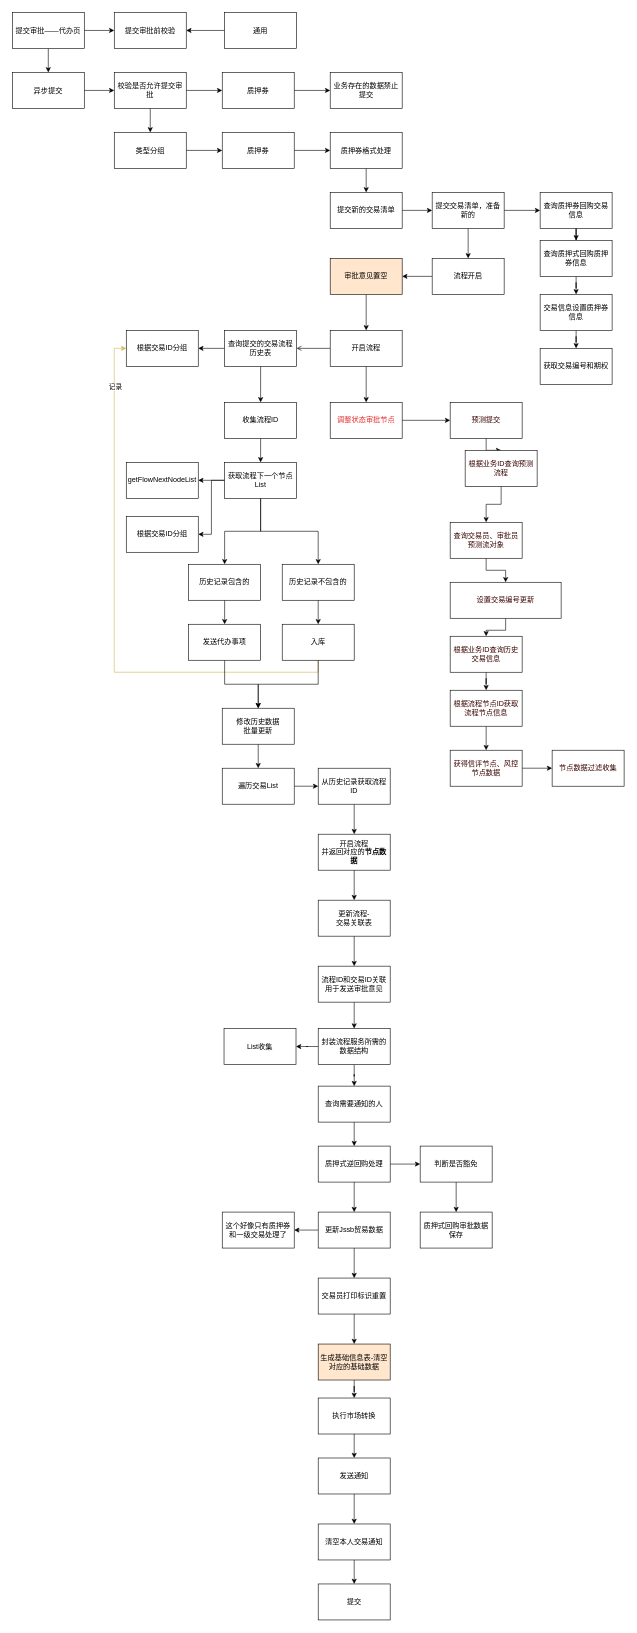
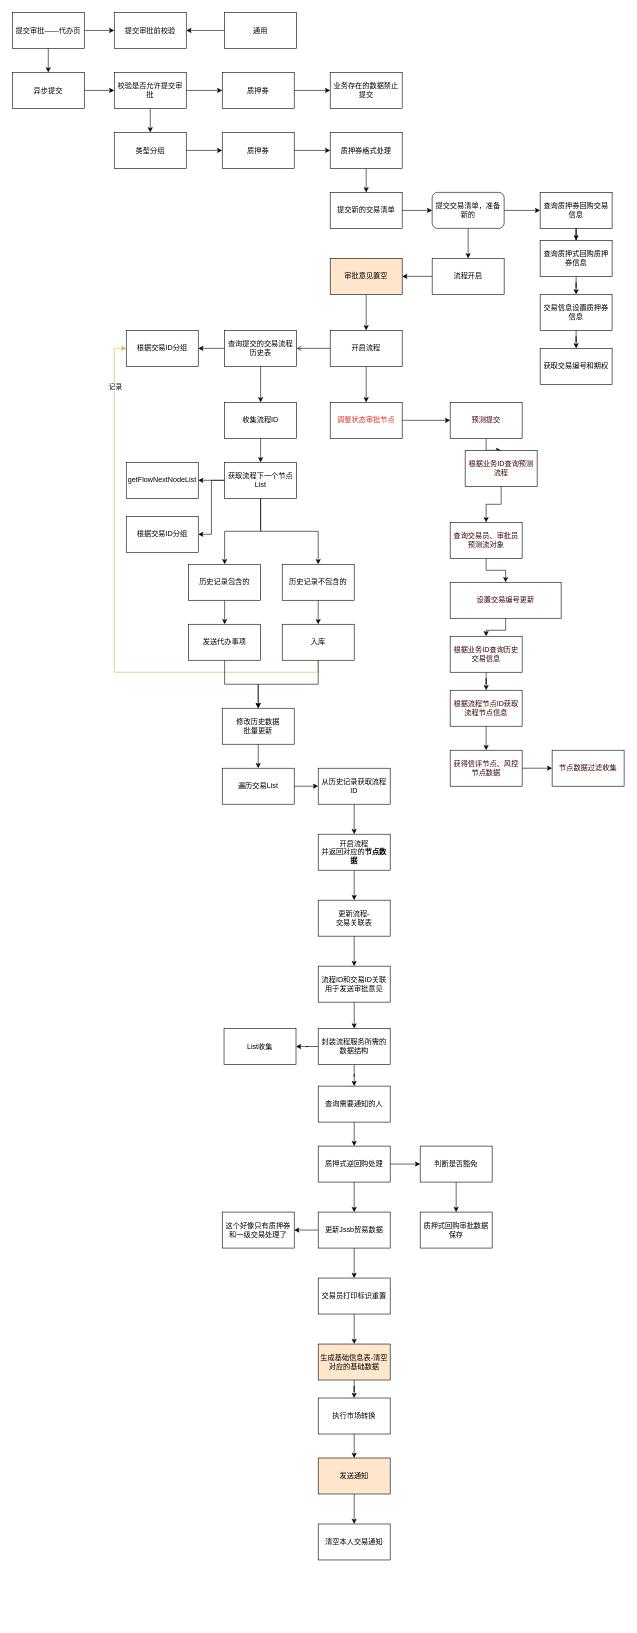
- <mxCell id="26" value="提交交易清单，准备新的" style="whiteSpace=wrap;html=1;rounded=0;" vertex="1" parent="1"><mxGeometry x="720" y="320" width="120" height="60" as="geometry" /></mxCell>
+ <mxCell id="26" value="提交交易清单，准备新的" style="whiteSpace=wrap;html=1;rounded=1;" vertex="1" parent="1"><mxGeometry x="720" y="320" width="120" height="60" as="geometry" /></mxCell>
- <mxCell id="101" value="发送通知" style="whiteSpace=wrap;html=1;rounded=0;" vertex="1" parent="1"><mxGeometry x="530" y="2430" width="120" height="60" as="geometry" /></mxCell>
+ <mxCell id="101" value="发送通知" style="whiteSpace=wrap;html=1;rounded=0;fillColor=#ffe6cc;" vertex="1" parent="1"><mxGeometry x="530" y="2430" width="120" height="60" as="geometry" /></mxCell>
- <mxCell id="102" value="" style="edgeStyle=orthogonalEdgeStyle;rounded=0;orthogonalLoop=1;jettySize=auto;html=1;" edge="1" parent="1" source="103" target="104"><mxGeometry relative="1" as="geometry" /></mxCell>
- <mxCell id="104" value="提交" style="whiteSpace=wrap;html=1;rounded=0;" vertex="1" parent="1"><mxGeometry x="530" y="2640" width="120" height="60" as="geometry" /></mxCell>
